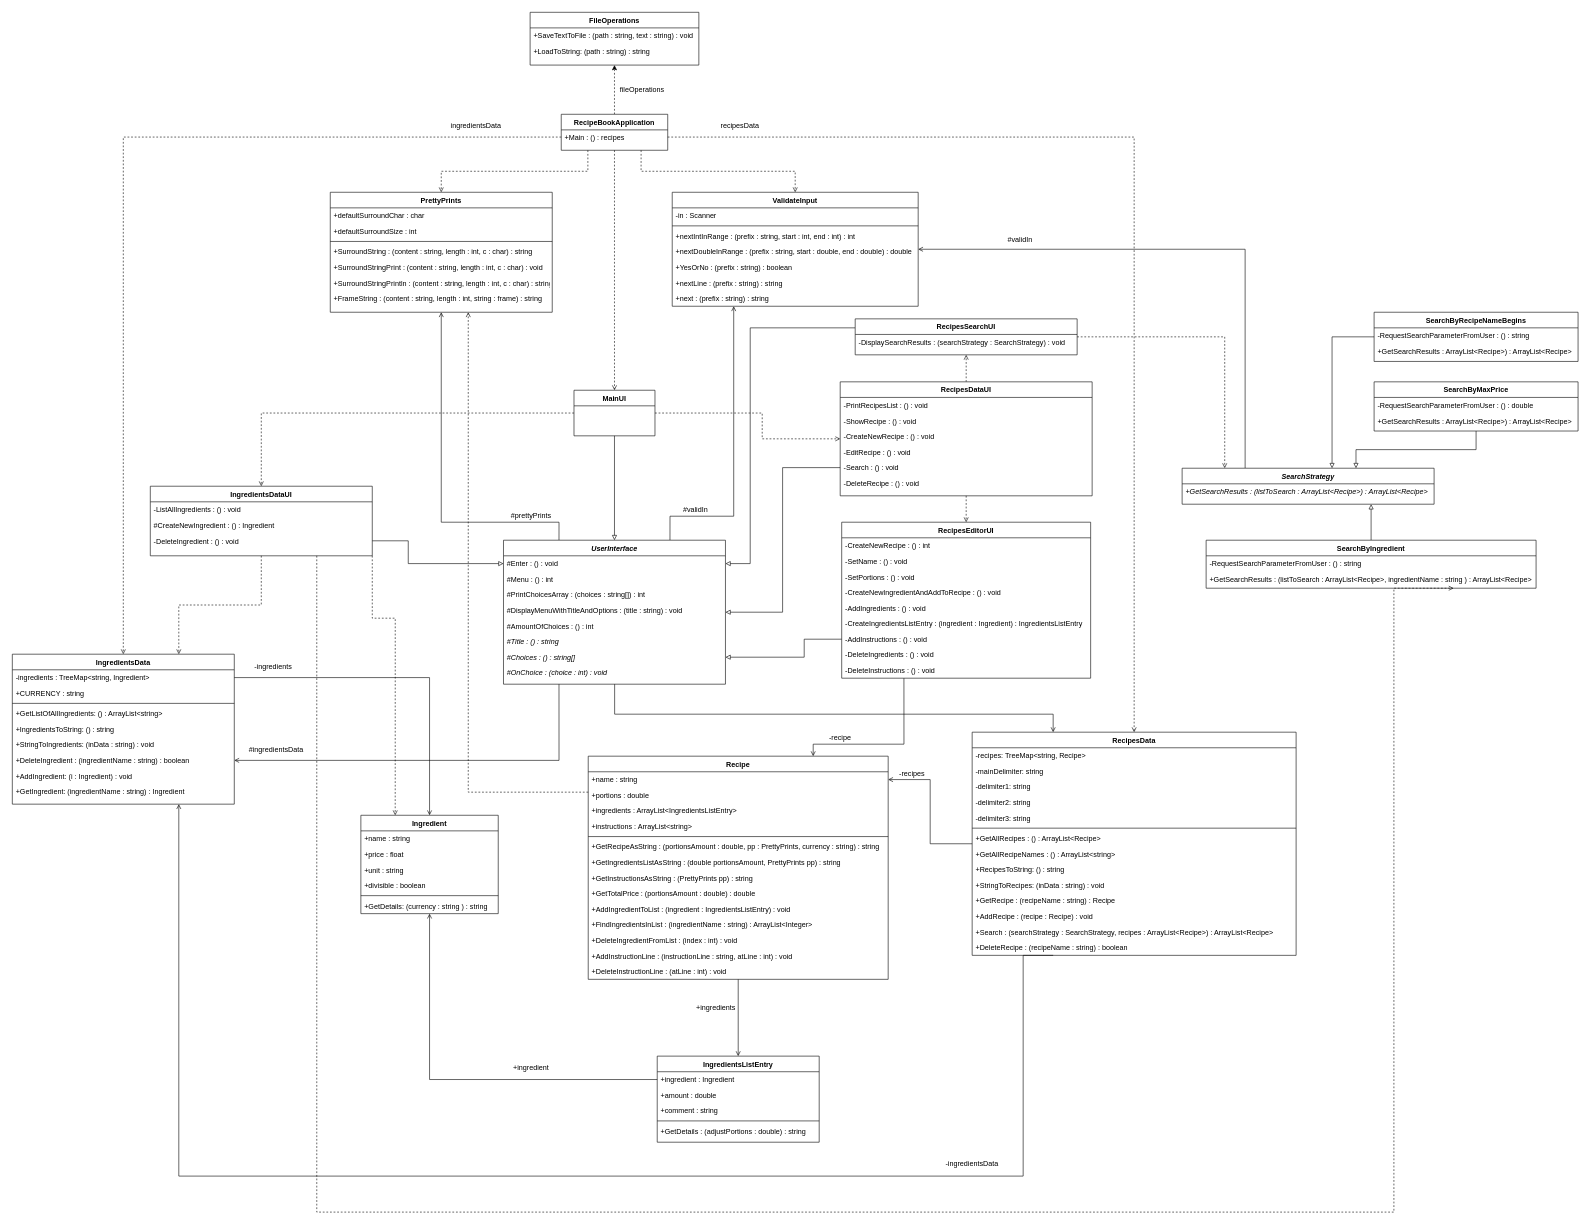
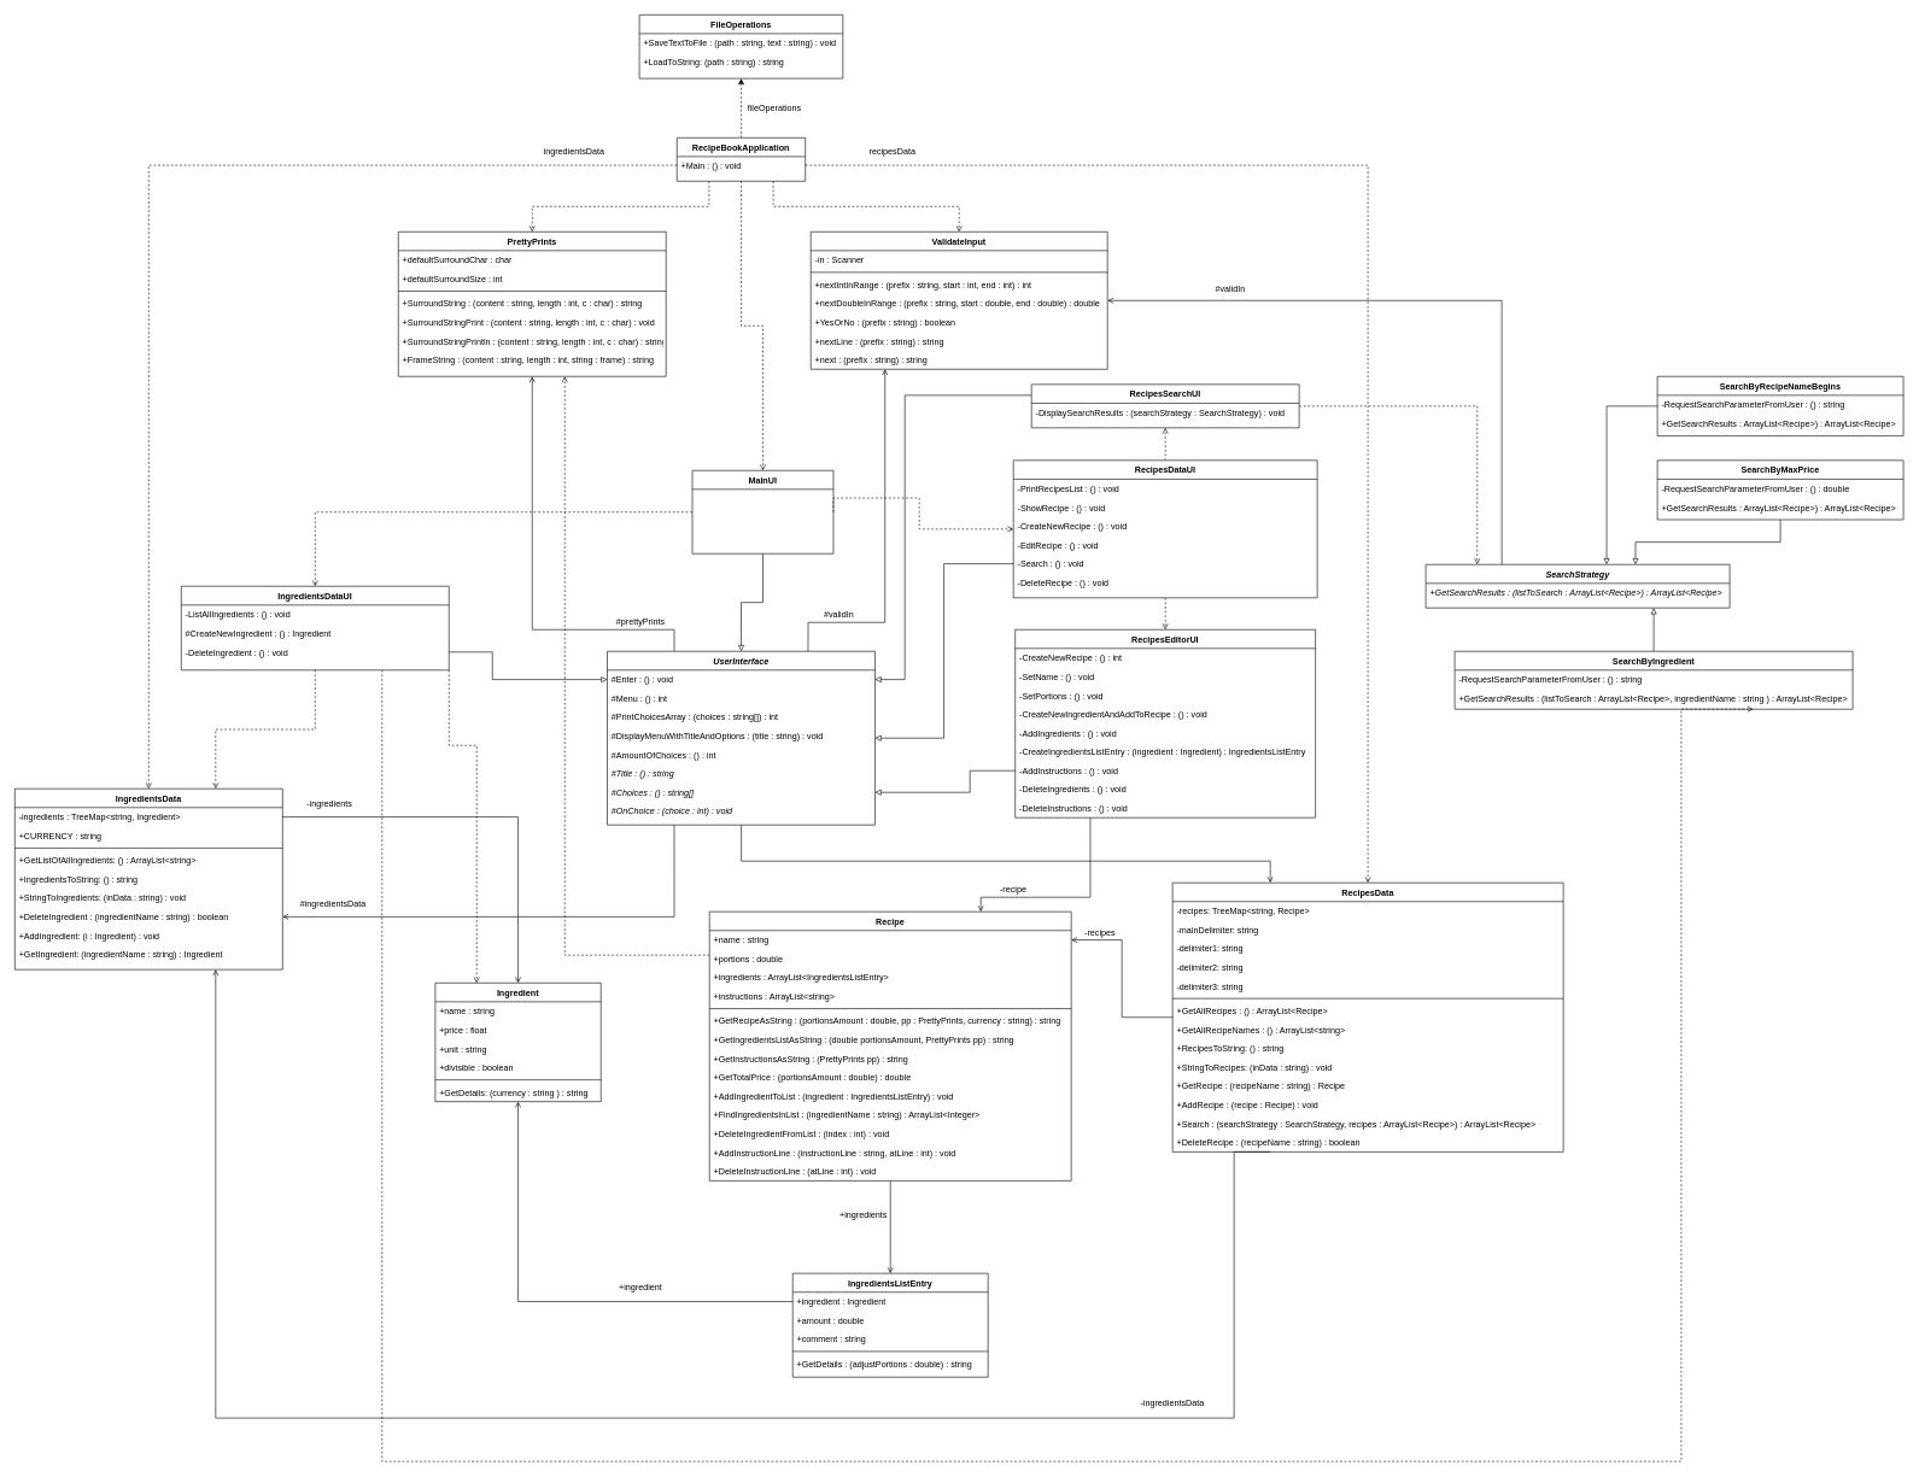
- <mxCell id="59" value="+Main : () : recipes" style="text;align=left;verticalAlign=top;spacingLeft=4;spacingRight=4;overflow=hidden;rotatable=0;points=[[0,0.5],[1,0.5]];portConstraint=eastwest;rounded=0;shadow=0;html=0;" parent="58" vertex="1"><mxGeometry y="26" width="177.5" height="24" as="geometry" /></mxCell>
+ <mxCell id="59" value="+Main : () : void" style="text;align=left;verticalAlign=top;spacingLeft=4;spacingRight=4;overflow=hidden;rotatable=0;points=[[0,0.5],[1,0.5]];portConstraint=eastwest;rounded=0;shadow=0;html=0;" parent="58" vertex="1"><mxGeometry y="26" width="177.5" height="24" as="geometry" /></mxCell>
- <mxCell id="72" value="MainUI" style="swimlane;fontStyle=1;align=center;verticalAlign=top;childLayout=stackLayout;horizontal=1;startSize=26;horizontalStack=0;resizeParent=1;resizeLast=0;collapsible=1;marginBottom=0;rounded=0;shadow=0;strokeWidth=1;" vertex="1" parent="1"><mxGeometry x="956.26" y="650" width="135" height="76" as="geometry"><mxRectangle x="1583.75" y="450" width="160" height="26" as="alternateBounds" /></mxGeometry></mxCell>
+ <mxCell id="72" value="MainUI" style="swimlane;fontStyle=1;align=center;verticalAlign=top;childLayout=stackLayout;horizontal=1;startSize=26;horizontalStack=0;resizeParent=1;resizeLast=0;collapsible=1;marginBottom=0;rounded=0;shadow=0;strokeWidth=1;" vertex="1" parent="1"><mxGeometry x="956.26" y="650" width="195" height="115" as="geometry"><mxRectangle x="1583.75" y="450" width="160" height="26" as="alternateBounds" /></mxGeometry></mxCell>
